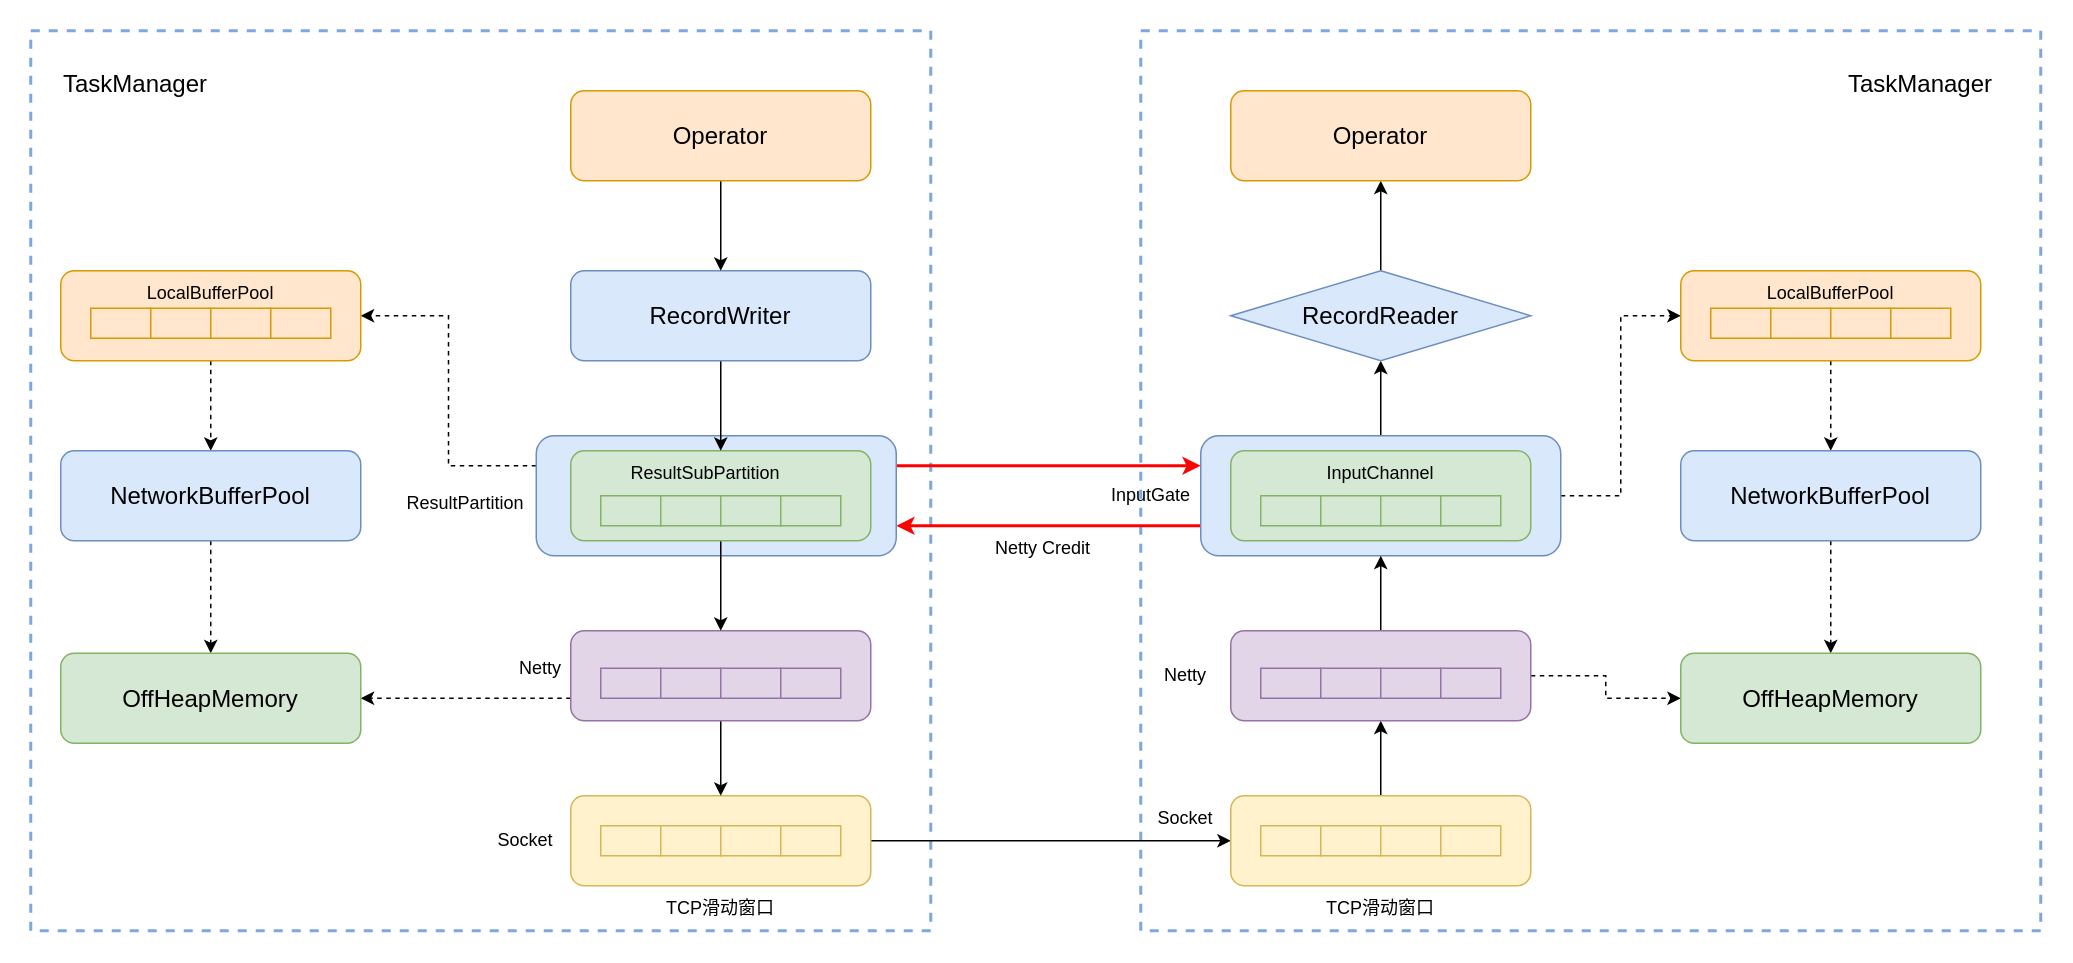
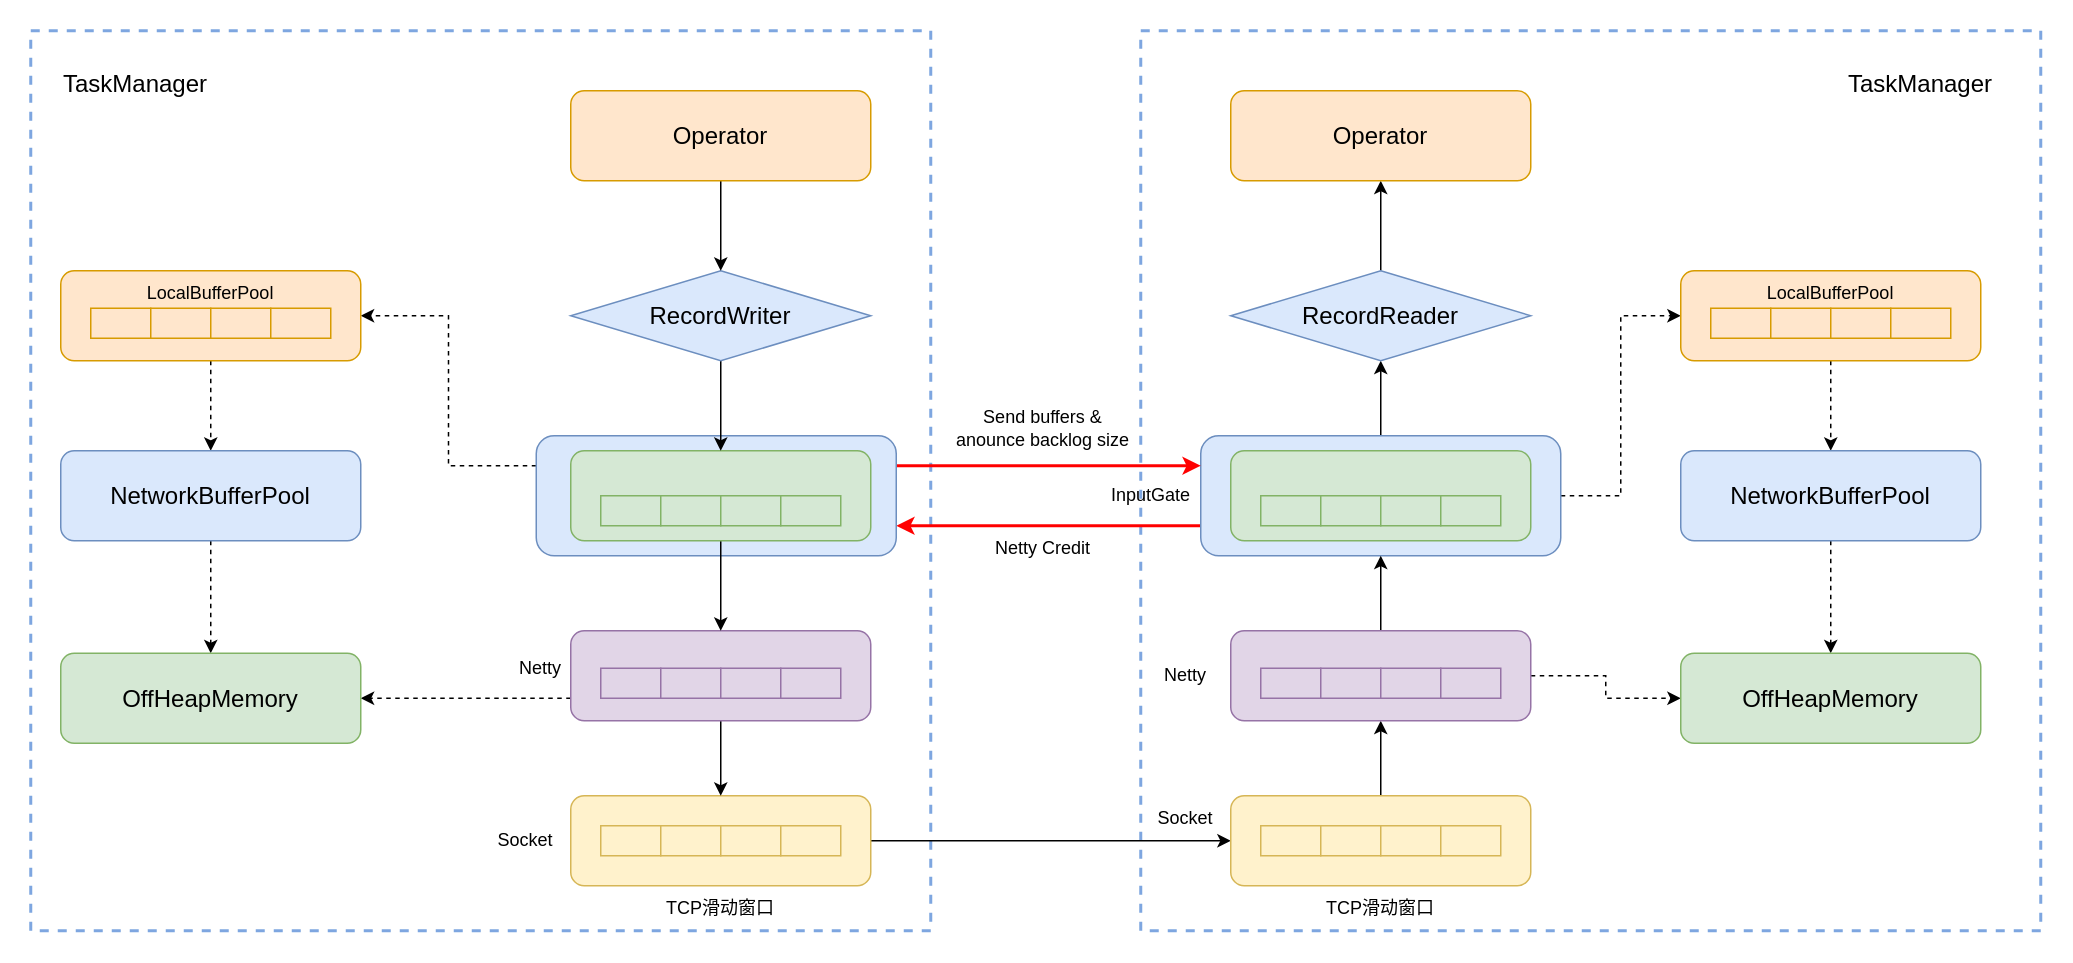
- <mxCell id="34" value="&lt;font style=&quot;font-size: 16px&quot;&gt;RecordWriter&lt;/font&gt;" style="rounded=1;whiteSpace=wrap;html=1;fillColor=#dae8fc;strokeColor=#6c8ebf;" parent="1" vertex="1"><mxGeometry x="380" y="180" width="200" height="60" as="geometry" /></mxCell>
+ <mxCell id="34" value="&lt;font style=&quot;font-size: 16px&quot;&gt;RecordWriter&lt;/font&gt;" style="rhombus;whiteSpace=wrap;html=1;fillColor=#dae8fc;strokeColor=#6c8ebf;" parent="1" vertex="1"><mxGeometry x="380" y="180" width="200" height="60" as="geometry" /></mxCell>
+ <mxCell id="87" value="Send buffers &amp;amp; anounce backlog size" style="text;html=1;strokeColor=none;fillColor=none;align=center;verticalAlign=middle;whiteSpace=wrap;rounded=0;" parent="1" vertex="1"><mxGeometry x="630" y="270" width="130" height="30" as="geometry" /></mxCell>
- <mxCell id="32" value="ResultSubPartition" style="text;html=1;strokeColor=none;fillColor=none;align=center;verticalAlign=middle;whiteSpace=wrap;rounded=0;" parent="1" vertex="1"><mxGeometry x="440" y="300" width="60" height="30" as="geometry" /></mxCell>
- <mxCell id="62" value="InputChannel" style="text;html=1;strokeColor=none;fillColor=none;align=center;verticalAlign=middle;whiteSpace=wrap;rounded=0;" parent="1" vertex="1"><mxGeometry x="890" y="300" width="60" height="30" as="geometry" /></mxCell>
- <mxCell id="61" value="ResultPartition" style="text;html=1;strokeColor=none;fillColor=none;align=center;verticalAlign=middle;whiteSpace=wrap;rounded=0;" parent="1" vertex="1"><mxGeometry x="280" y="320" width="60" height="30" as="geometry" /></mxCell>
